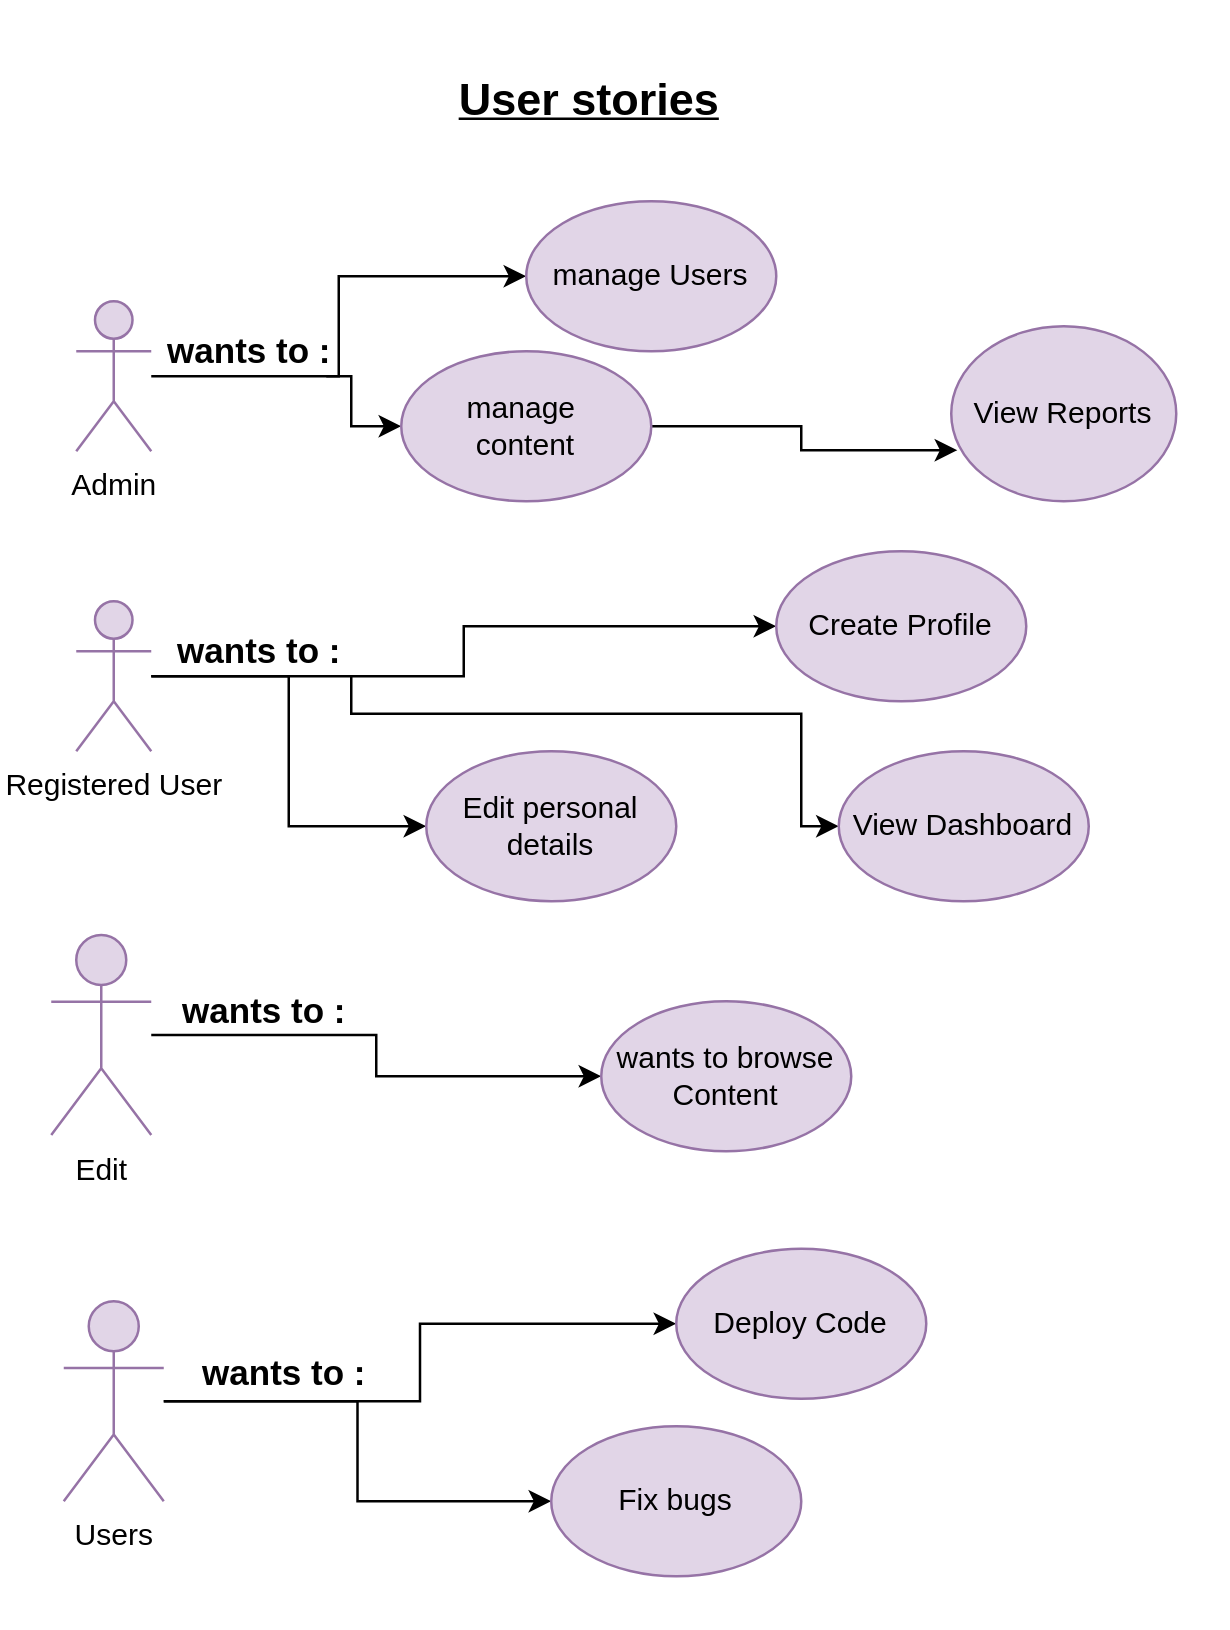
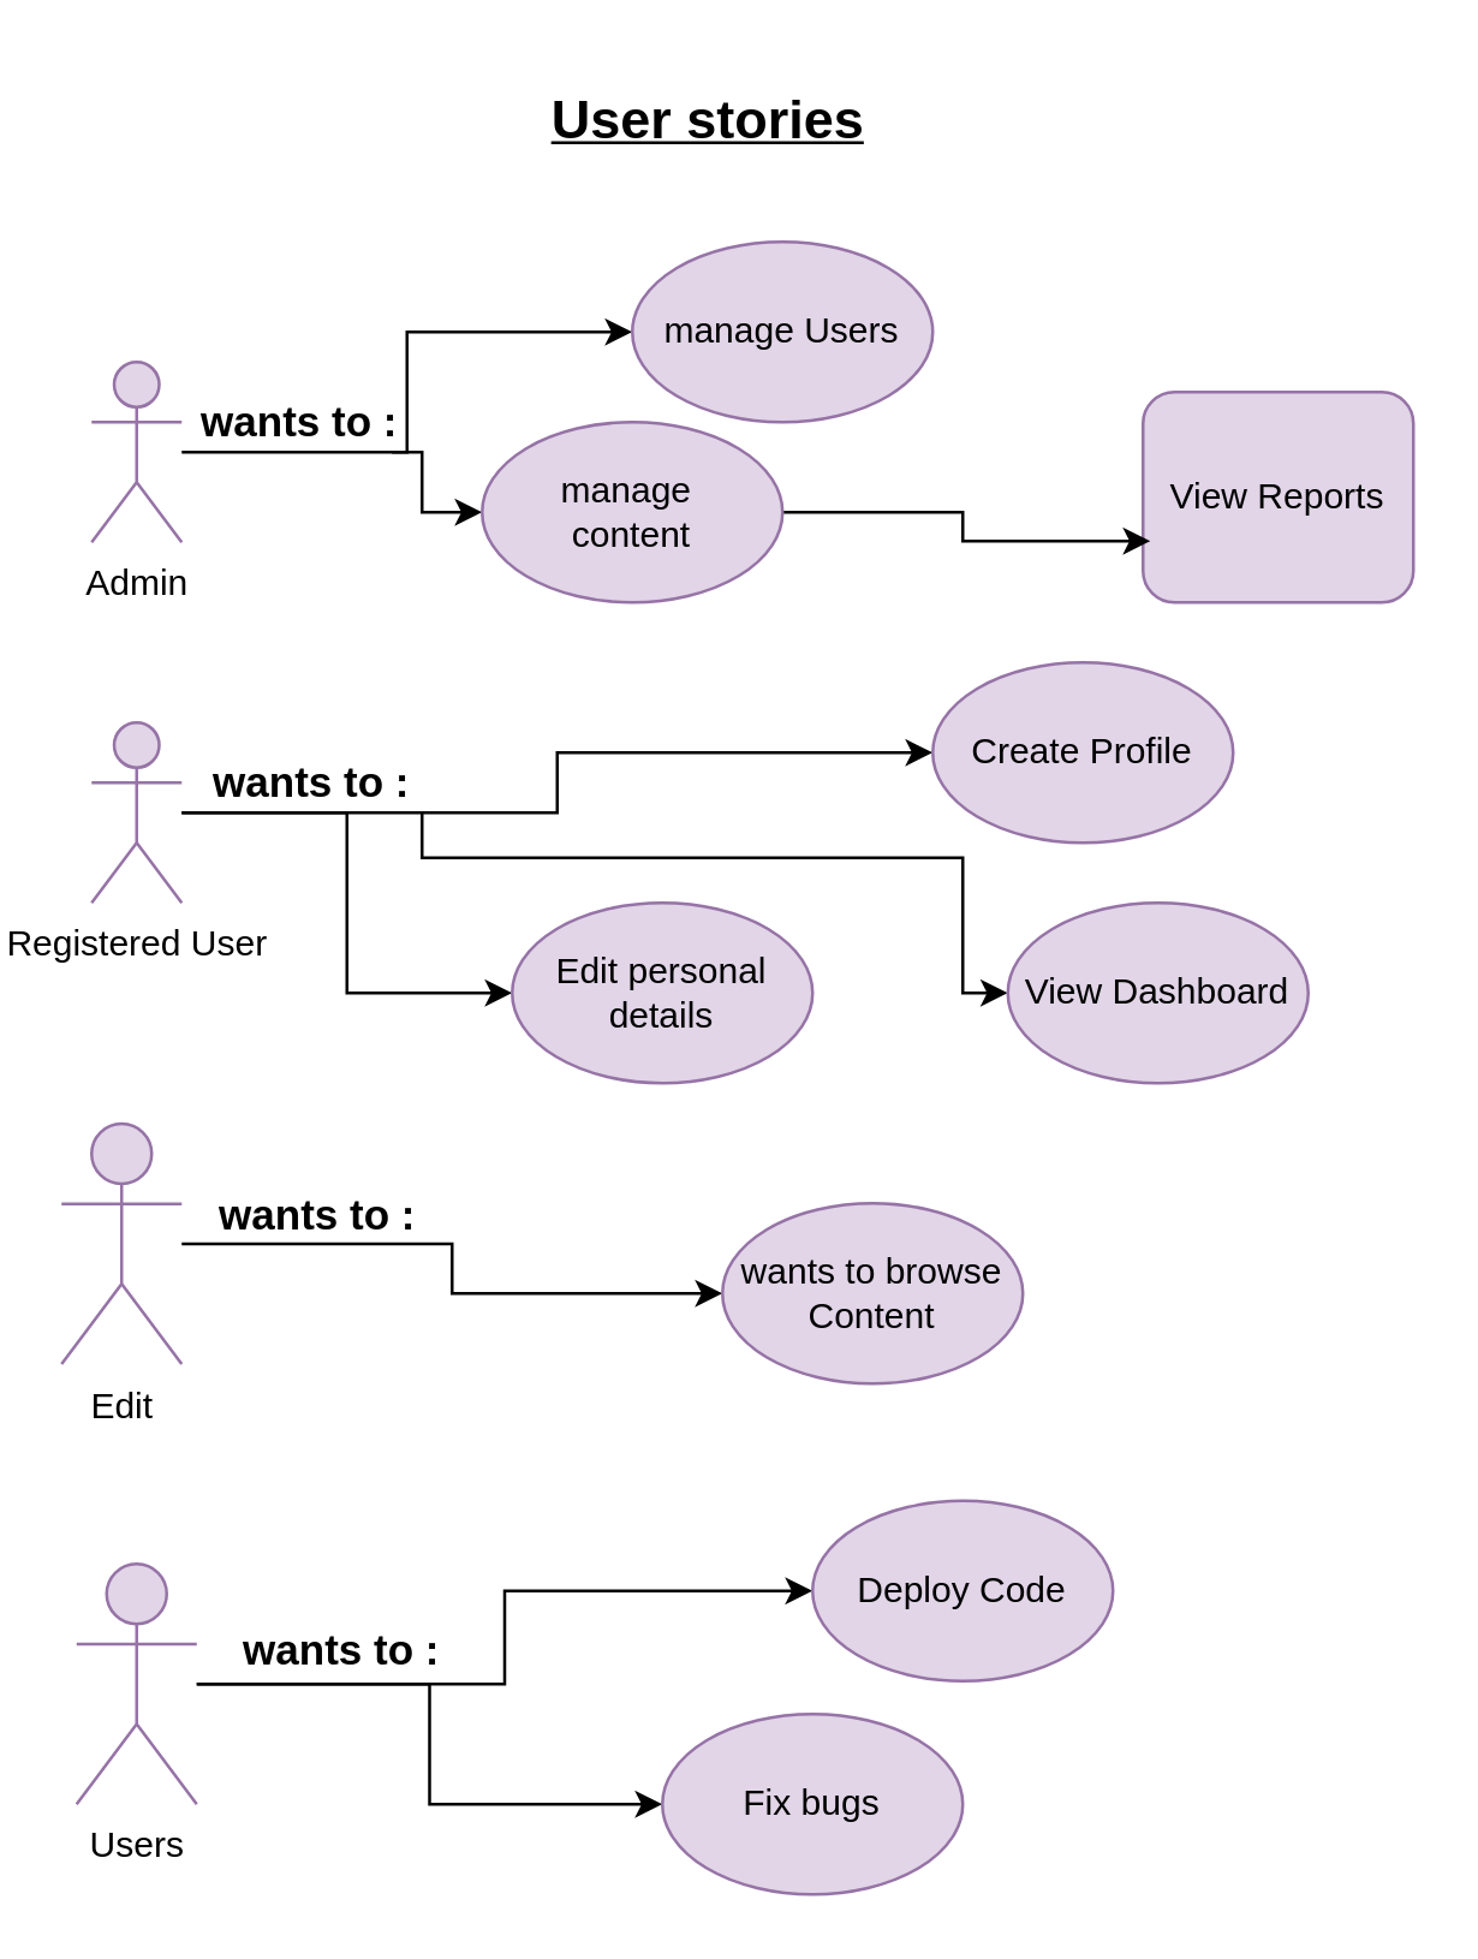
- <mxCell id="15" value="View Reports" style="ellipse;whiteSpace=wrap;html=1;fillColor=#e1d5e7;strokeColor=#9673a6;" vertex="1" parent="1"><mxGeometry x="380" y="130" width="90" height="70" as="geometry" /></mxCell>
+ <mxCell id="15" value="View Reports" style="whiteSpace=wrap;html=1;fillColor=#e1d5e7;strokeColor=#9673a6;rounded=1;" vertex="1" parent="1"><mxGeometry x="380" y="130" width="90" height="70" as="geometry" /></mxCell>
